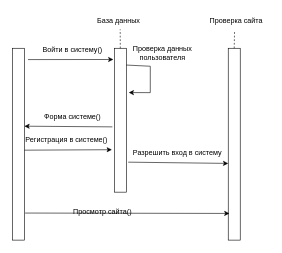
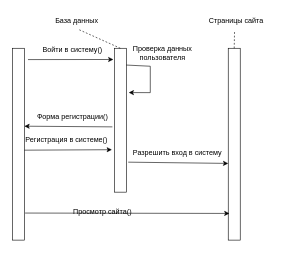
- <mxCell id="4" value="База данных" style="text;html=1;align=center;verticalAlign=middle;resizable=0;points=[];autosize=1;strokeColor=none;fillColor=none;" vertex="1" parent="1"><mxGeometry x="152" y="20" width="90" height="30" as="geometry" /></mxCell>
+ <mxCell id="4" value="База данных" style="text;html=1;align=center;verticalAlign=middle;resizable=0;points=[];autosize=1;strokeColor=none;fillColor=none;" vertex="1" parent="1"><mxGeometry x="82" y="20" width="90" height="30" as="geometry" /></mxCell>
- <mxCell id="6" value="Проверка сайта" style="text;html=1;align=center;verticalAlign=middle;resizable=0;points=[];autosize=1;strokeColor=none;fillColor=none;" vertex="1" parent="1"><mxGeometry x="338" y="20" width="110" height="30" as="geometry" /></mxCell>
+ <mxCell id="6" value="Страницы сайта" style="text;html=1;align=center;verticalAlign=middle;resizable=0;points=[];autosize=1;strokeColor=none;fillColor=none;" vertex="1" parent="1"><mxGeometry x="338" y="20" width="110" height="30" as="geometry" /></mxCell>
- <mxCell id="12" value="Форма системе()" style="text;html=1;align=center;verticalAlign=middle;resizable=0;points=[];autosize=1;strokeColor=none;fillColor=none;" vertex="1" parent="1"><mxGeometry x="50" y="180" width="140" height="30" as="geometry" /></mxCell>
+ <mxCell id="12" value="Форма регистрации()" style="text;html=1;align=center;verticalAlign=middle;resizable=0;points=[];autosize=1;strokeColor=none;fillColor=none;" vertex="1" parent="1"><mxGeometry x="50" y="180" width="140" height="30" as="geometry" /></mxCell>
